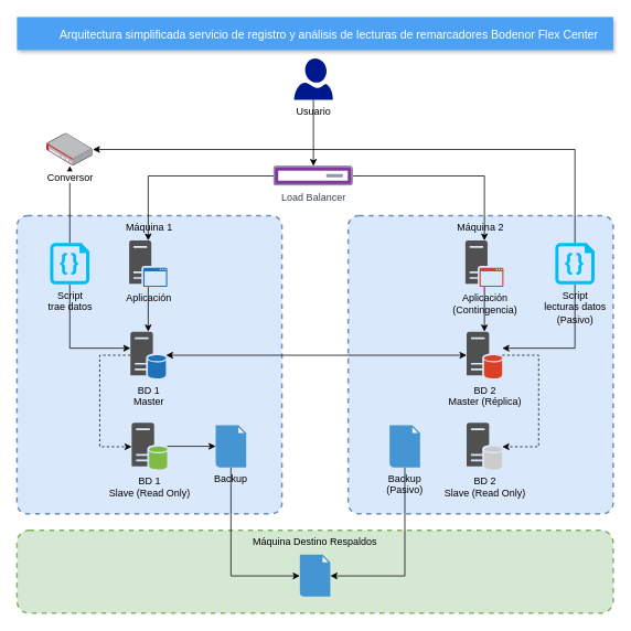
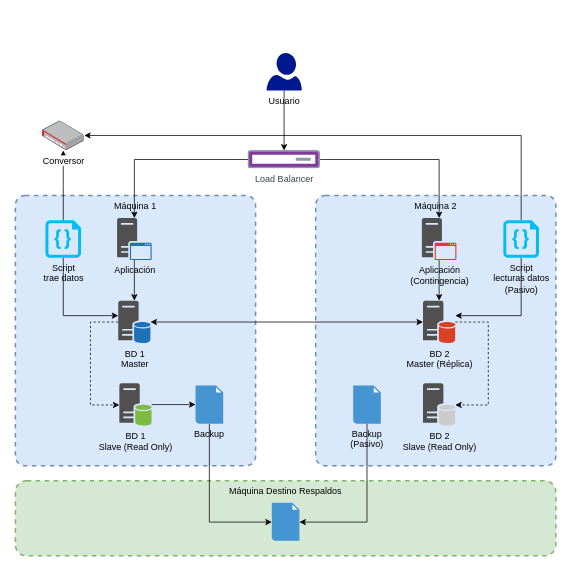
- <mxCell id="34" value="Arquitectura simplificada servicio de registro y análisis de lecturas de remarcadores Bodenor Flex Center" style="fillColor=#4DA1F5;strokeColor=none;shadow=1;gradientColor=none;fontSize=14;align=left;spacingLeft=50;fontColor=#ffffff;dashed=1;" vertex="1" parent="1"><mxGeometry x="20" y="20" width="720" height="40" as="geometry" /></mxCell>
